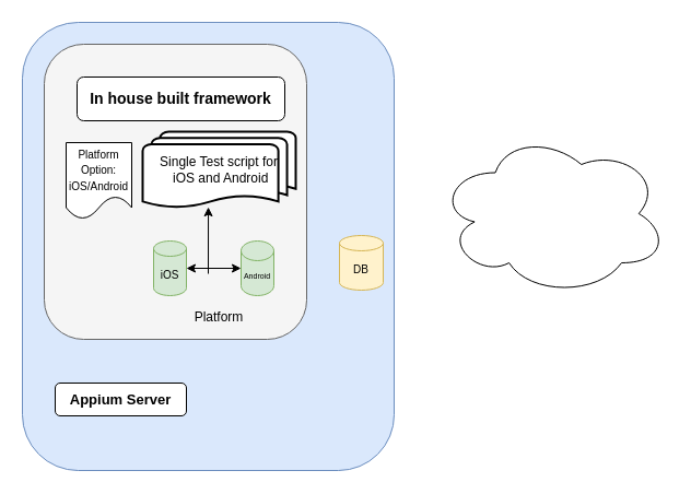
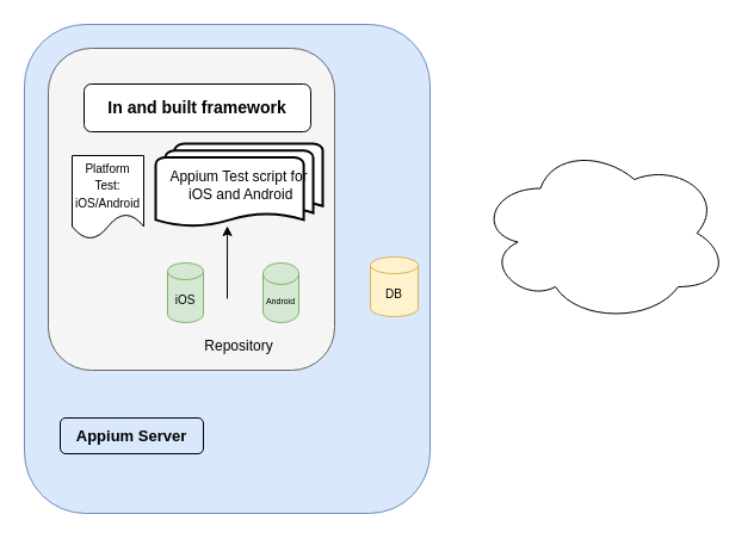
- <mxCell id="4" value="&lt;b&gt;&lt;font style=&quot;font-size: 14px&quot;&gt;In house built framework&lt;/font&gt;&lt;/b&gt;" style="rounded=1;whiteSpace=wrap;html=1;" vertex="1" parent="1"><mxGeometry x="70" y="70" width="190" height="40" as="geometry" /></mxCell>
+ <mxCell id="4" value="&lt;b&gt;&lt;font style=&quot;font-size: 14px&quot;&gt;In and built framework&lt;/font&gt;&lt;/b&gt;" style="rounded=1;whiteSpace=wrap;html=1;" vertex="1" parent="1"><mxGeometry x="70" y="70" width="190" height="40" as="geometry" /></mxCell>
- <mxCell id="5" value="&lt;font style=&quot;font-size: 10px&quot;&gt;Platform Option: iOS/Android&lt;/font&gt;" style="shape=document;whiteSpace=wrap;html=1;boundedLbl=1;" vertex="1" parent="1"><mxGeometry x="60" y="130" width="60" height="70" as="geometry" /></mxCell>
+ <mxCell id="5" value="&lt;font style=&quot;font-size: 10px&quot;&gt;Platform Test: iOS/Android&lt;/font&gt;" style="shape=document;whiteSpace=wrap;html=1;boundedLbl=1;" vertex="1" parent="1"><mxGeometry x="60" y="130" width="60" height="70" as="geometry" /></mxCell>
- <mxCell id="9" value="&lt;span style=&quot;font-size: 12px&quot;&gt;Single Test script for&lt;br&gt;&amp;nbsp;iOS and Android&lt;/span&gt;" style="strokeWidth=2;html=1;shape=mxgraph.flowchart.multi-document;whiteSpace=wrap;fontSize=10;" vertex="1" parent="1"><mxGeometry x="130" y="120" width="140" height="70" as="geometry" /></mxCell>
+ <mxCell id="9" value="&lt;span style=&quot;font-size: 12px&quot;&gt;Appium Test script for&lt;br&gt;&amp;nbsp;iOS and Android&lt;/span&gt;" style="strokeWidth=2;html=1;shape=mxgraph.flowchart.multi-document;whiteSpace=wrap;fontSize=10;" vertex="1" parent="1"><mxGeometry x="130" y="120" width="140" height="70" as="geometry" /></mxCell>
- <mxCell id="10" value="" style="endArrow=classic;startArrow=classic;html=1;fontSize=10;exitX=1;exitY=0.5;exitDx=0;exitDy=0;exitPerimeter=0;entryX=0;entryY=0.5;entryDx=0;entryDy=0;entryPerimeter=0;" edge="1" parent="1" source="6" target="8"><mxGeometry width="50" height="50" relative="1" as="geometry"><mxPoint x="200" y="220" as="sourcePoint" /><mxPoint x="250" y="170" as="targetPoint" /></mxGeometry></mxCell>
- <mxCell id="7" value="Platform" style="text;html=1;strokeColor=none;fillColor=none;align=center;verticalAlign=middle;whiteSpace=wrap;rounded=0;" vertex="1" parent="1"><mxGeometry x="180" y="280" width="40" height="20" as="geometry" /></mxCell>
+ <mxCell id="7" value="Repository" style="text;html=1;strokeColor=none;fillColor=none;align=center;verticalAlign=middle;whiteSpace=wrap;rounded=0;" vertex="1" parent="1"><mxGeometry x="180" y="280" width="40" height="20" as="geometry" /></mxCell>
- <mxCell id="13" value="&lt;b&gt;&lt;font style=&quot;font-size: 13px&quot;&gt;Appium Server&lt;/font&gt;&lt;/b&gt;" style="rounded=1;whiteSpace=wrap;html=1;fontSize=10;" vertex="1" parent="1"><mxGeometry x="50" y="350" width="120" height="30" as="geometry" /></mxCell>
+ <mxCell id="13" value="&lt;b&gt;&lt;font style=&quot;font-size: 13px&quot;&gt;Appium Server&lt;/font&gt;&lt;/b&gt;" style="rounded=1;whiteSpace=wrap;html=1;fontSize=10;fillColor=#dae8fc;" vertex="1" parent="1"><mxGeometry x="50" y="350" width="120" height="30" as="geometry" /></mxCell>
